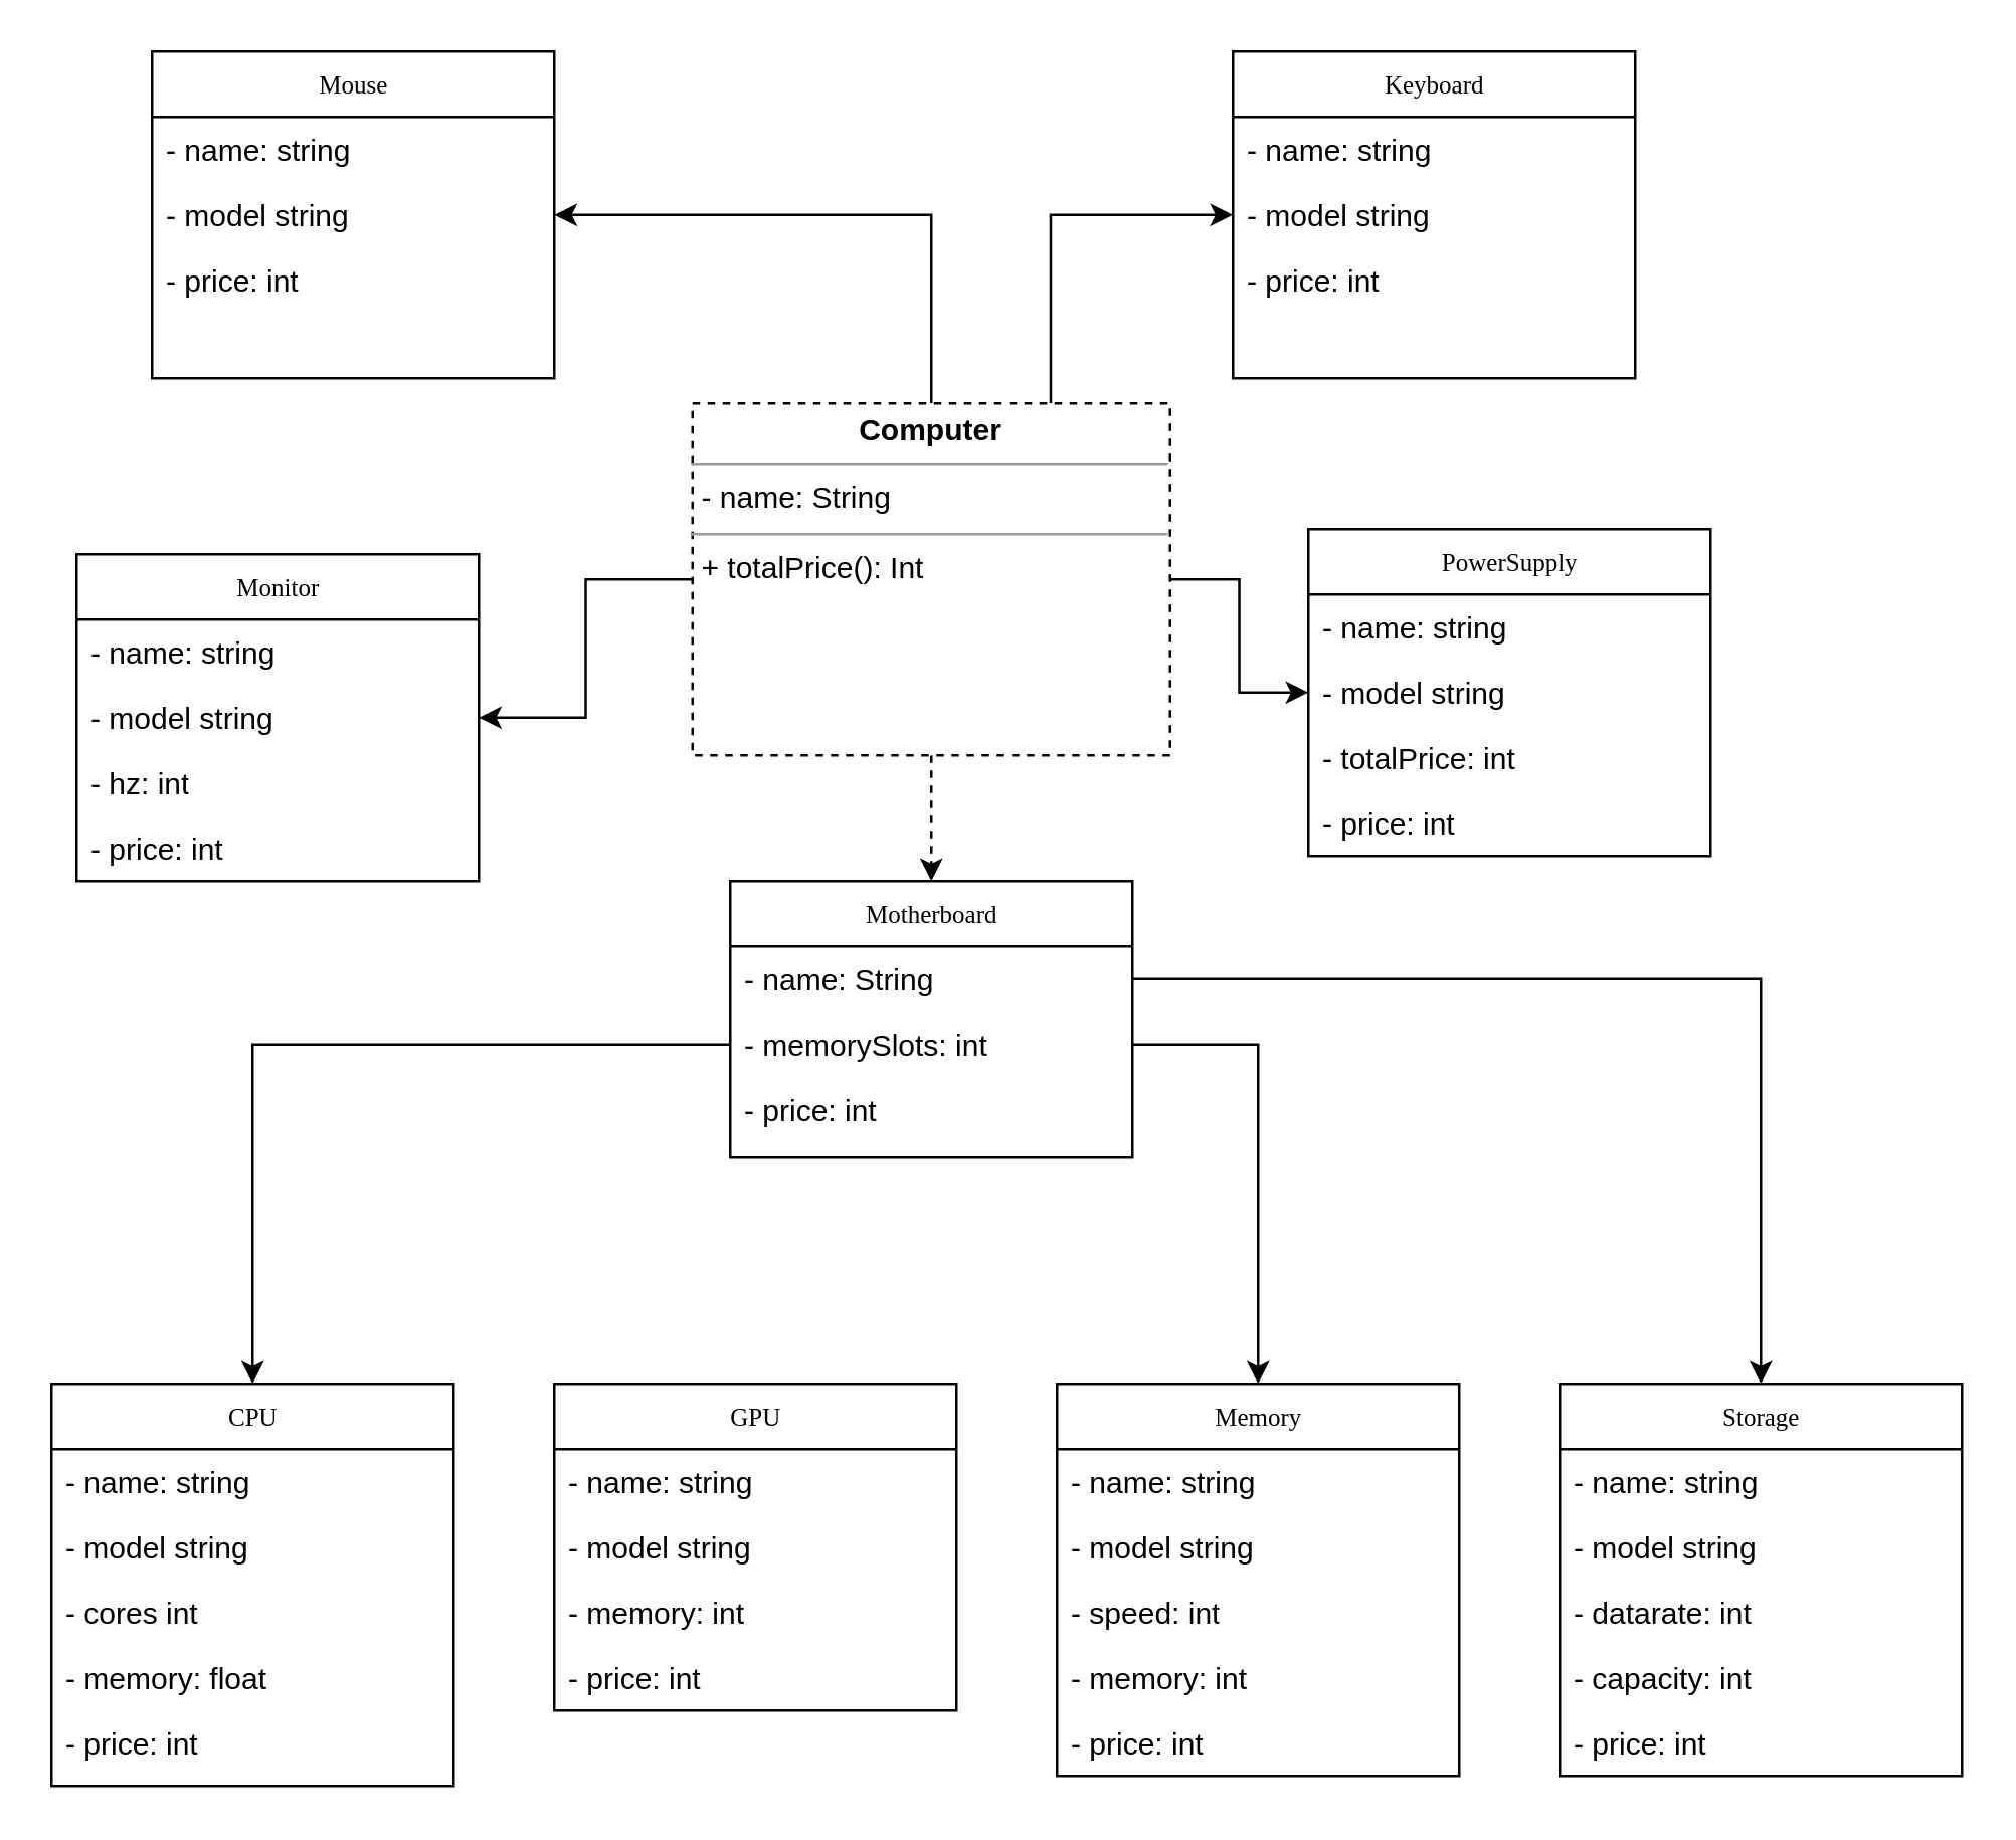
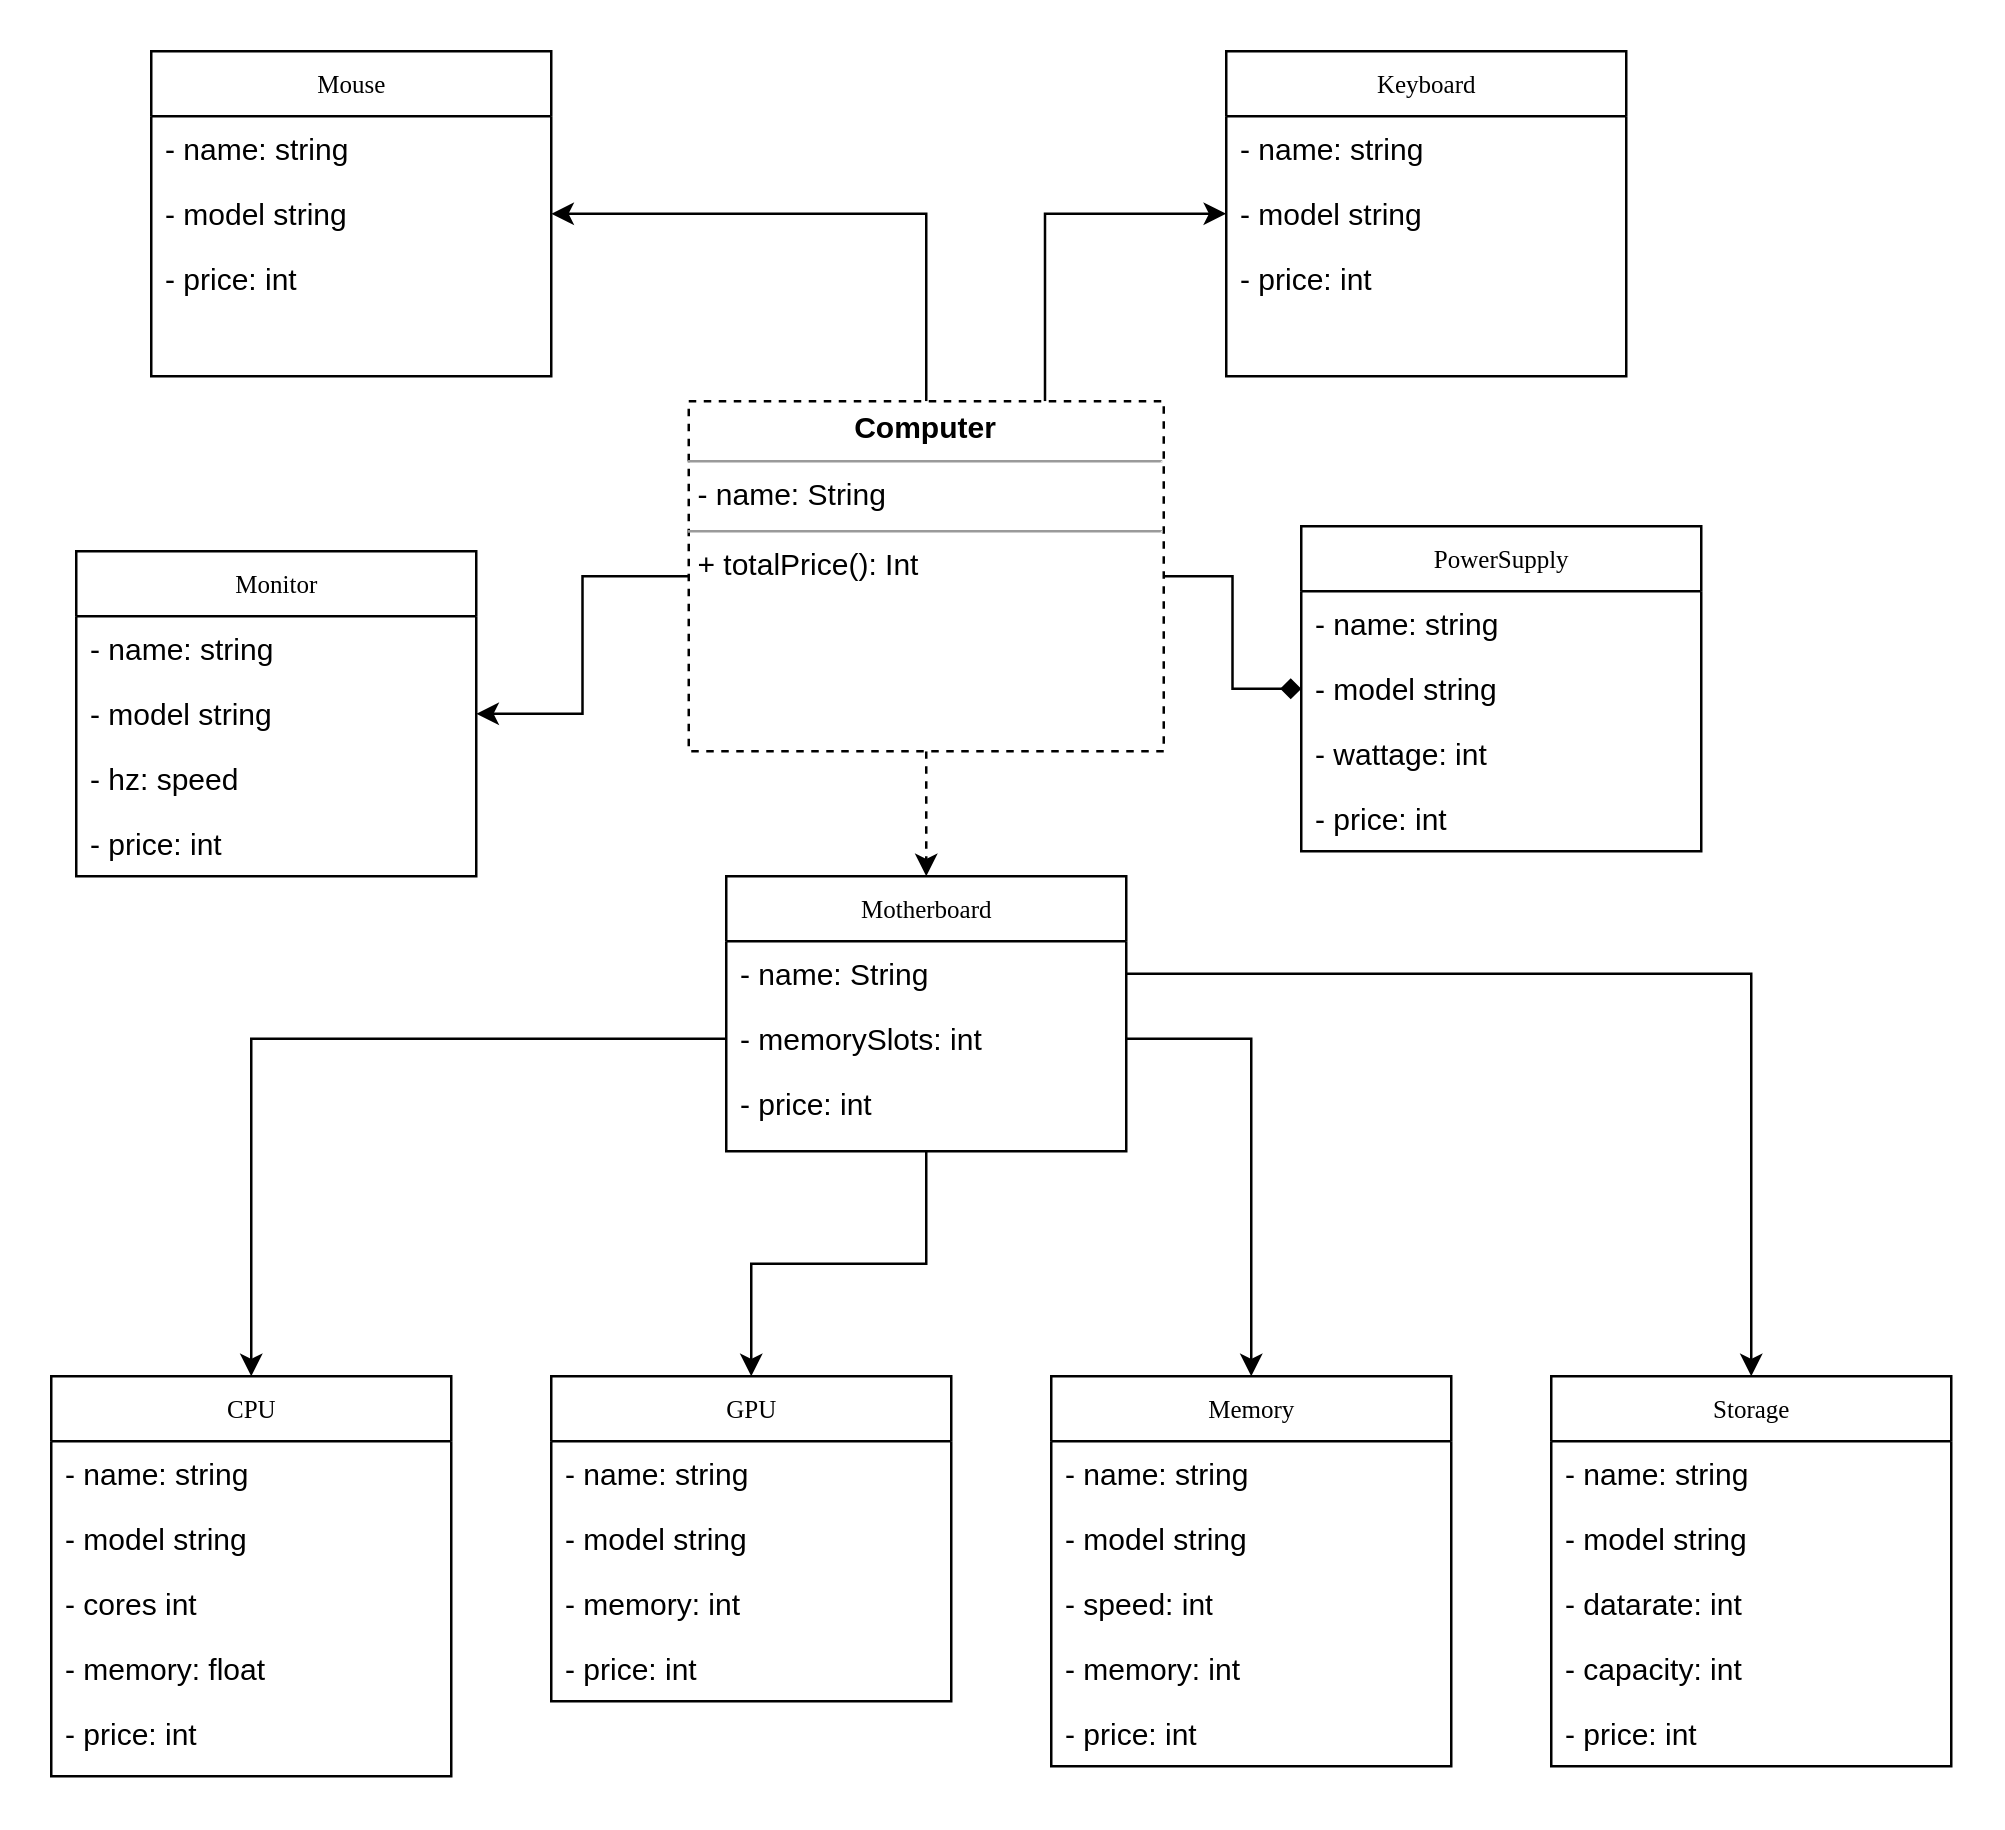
- <mxCell id="17" style="edgeStyle=orthogonalEdgeStyle;rounded=0;orthogonalLoop=1;jettySize=auto;html=1;entryX=0;entryY=0.5;entryDx=0;entryDy=0;" parent="1" source="18" target="52" edge="1"><mxGeometry relative="1" as="geometry" /></mxCell>
+ <mxCell id="17" style="edgeStyle=orthogonalEdgeStyle;rounded=0;orthogonalLoop=1;jettySize=auto;html=1;entryX=0;entryY=0.5;entryDx=0;entryDy=0;endArrow=diamond;" parent="1" source="18" target="52" edge="1"><mxGeometry relative="1" as="geometry" /></mxCell>
- <mxCell id="55" value="- totalPrice: int" style="text;html=1;strokeColor=none;fillColor=none;align=left;verticalAlign=top;spacingLeft=4;spacingRight=4;whiteSpace=wrap;overflow=hidden;rotatable=0;points=[[0,0.5],[1,0.5]];portConstraint=eastwest;" parent="52" vertex="1"><mxGeometry y="78" width="160" height="26" as="geometry" /></mxCell>
+ <mxCell id="55" value="- wattage: int" style="text;html=1;strokeColor=none;fillColor=none;align=left;verticalAlign=top;spacingLeft=4;spacingRight=4;whiteSpace=wrap;overflow=hidden;rotatable=0;points=[[0,0.5],[1,0.5]];portConstraint=eastwest;" parent="52" vertex="1"><mxGeometry y="78" width="160" height="26" as="geometry" /></mxCell>
- <mxCell id="50" value="- hz: int" style="text;html=1;strokeColor=none;fillColor=none;align=left;verticalAlign=top;spacingLeft=4;spacingRight=4;whiteSpace=wrap;overflow=hidden;rotatable=0;points=[[0,0.5],[1,0.5]];portConstraint=eastwest;" parent="47" vertex="1"><mxGeometry y="78" width="160" height="26" as="geometry" /></mxCell>
+ <mxCell id="50" value="- hz: speed" style="text;html=1;strokeColor=none;fillColor=none;align=left;verticalAlign=top;spacingLeft=4;spacingRight=4;whiteSpace=wrap;overflow=hidden;rotatable=0;points=[[0,0.5],[1,0.5]];portConstraint=eastwest;" parent="47" vertex="1"><mxGeometry y="78" width="160" height="26" as="geometry" /></mxCell>
+ <mxCell id="19" style="edgeStyle=orthogonalEdgeStyle;rounded=0;orthogonalLoop=1;jettySize=auto;html=1;entryX=0.5;entryY=0;entryDx=0;entryDy=0;" parent="1" source="20" target="8" edge="1"><mxGeometry relative="1" as="geometry" /></mxCell>
